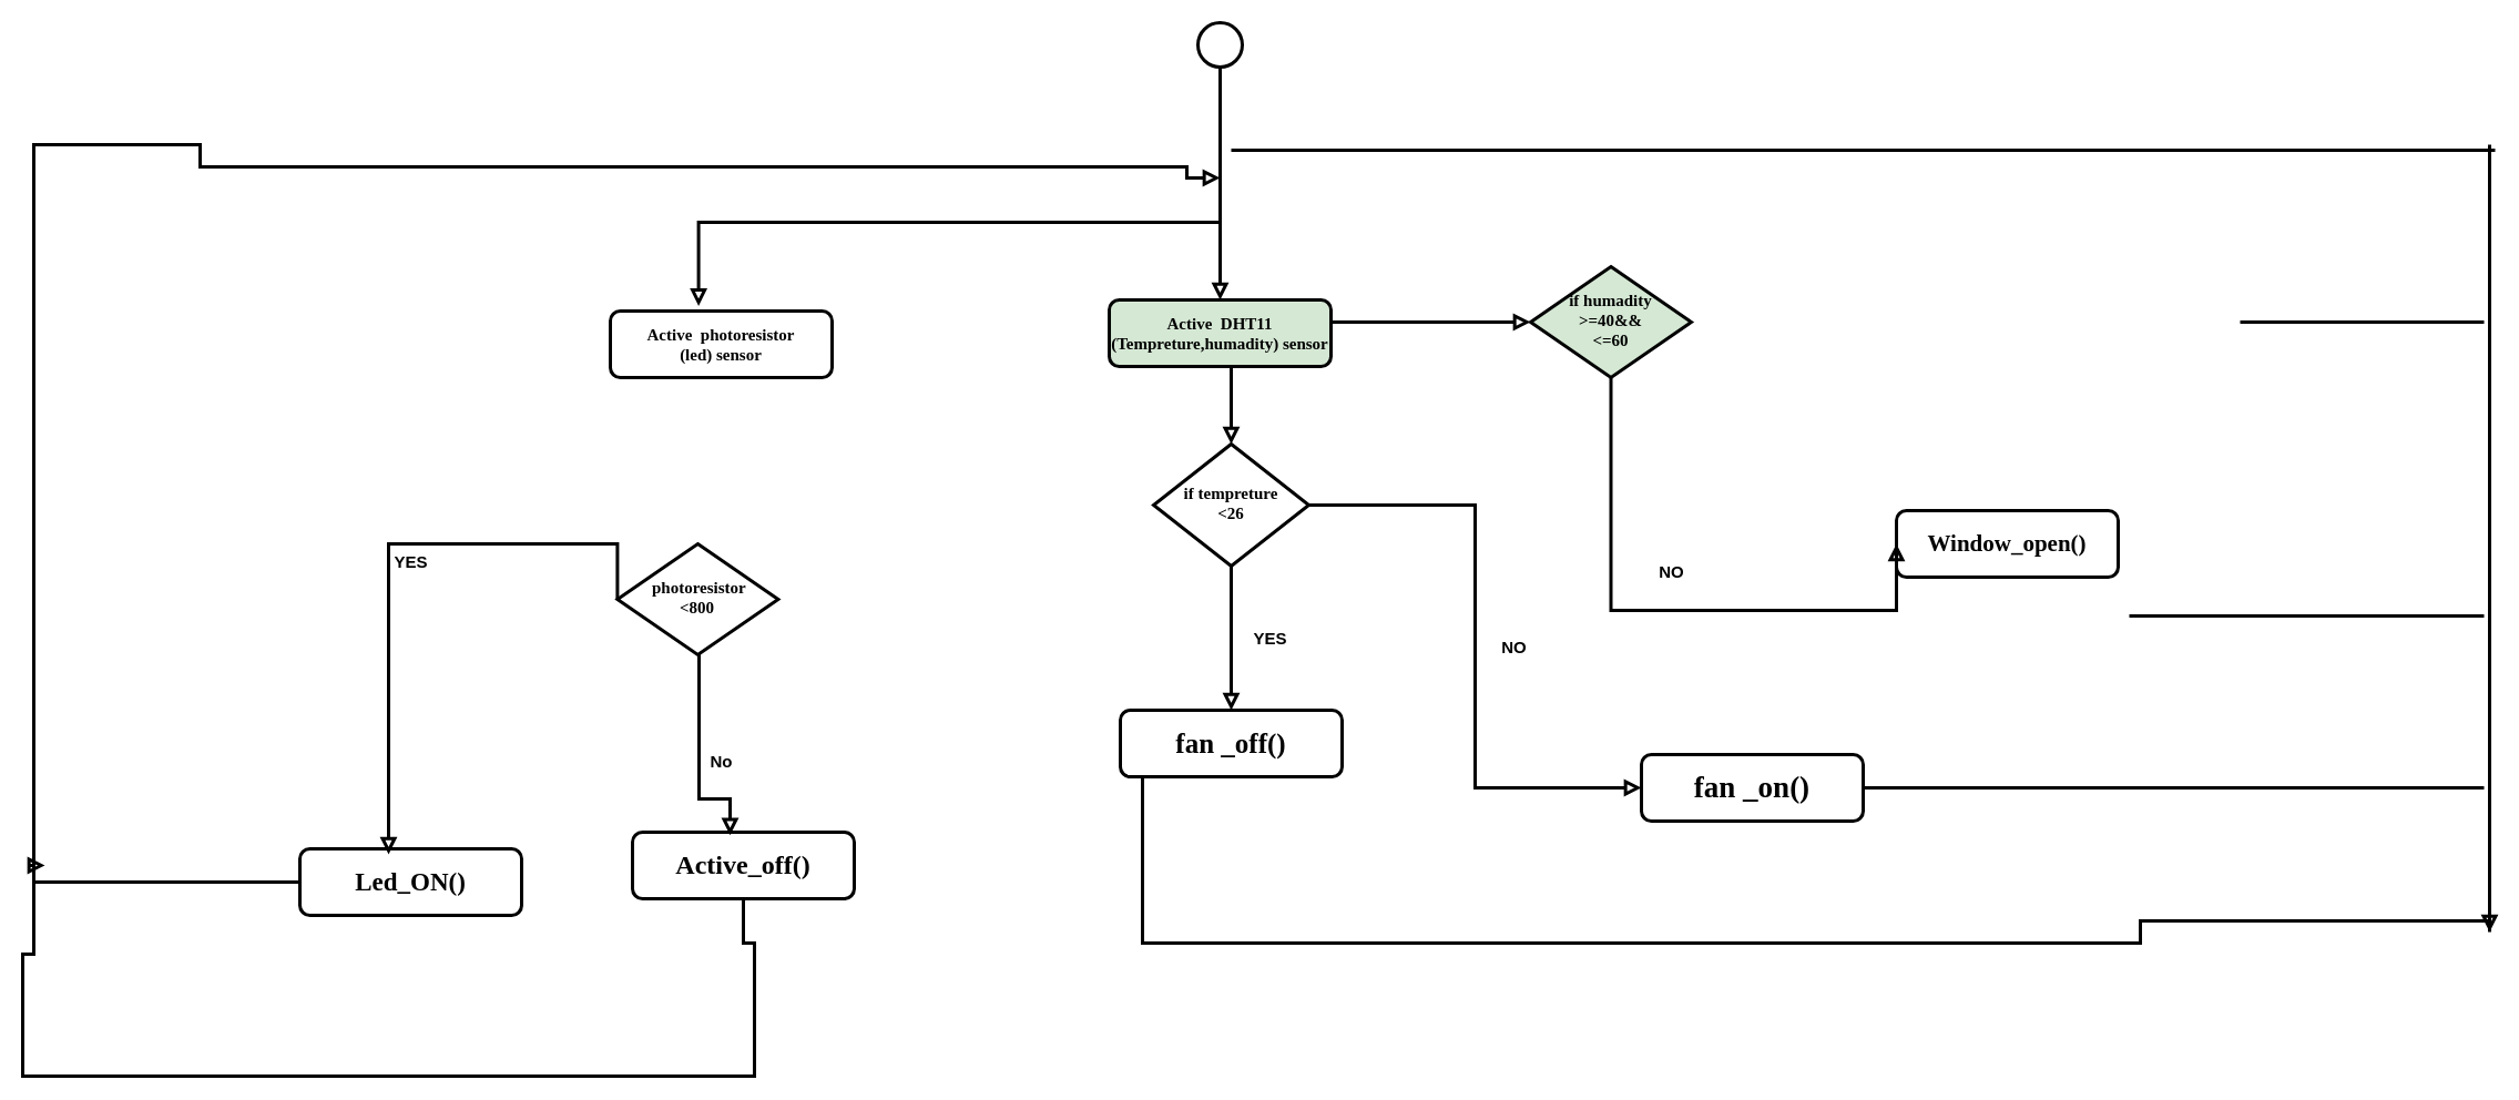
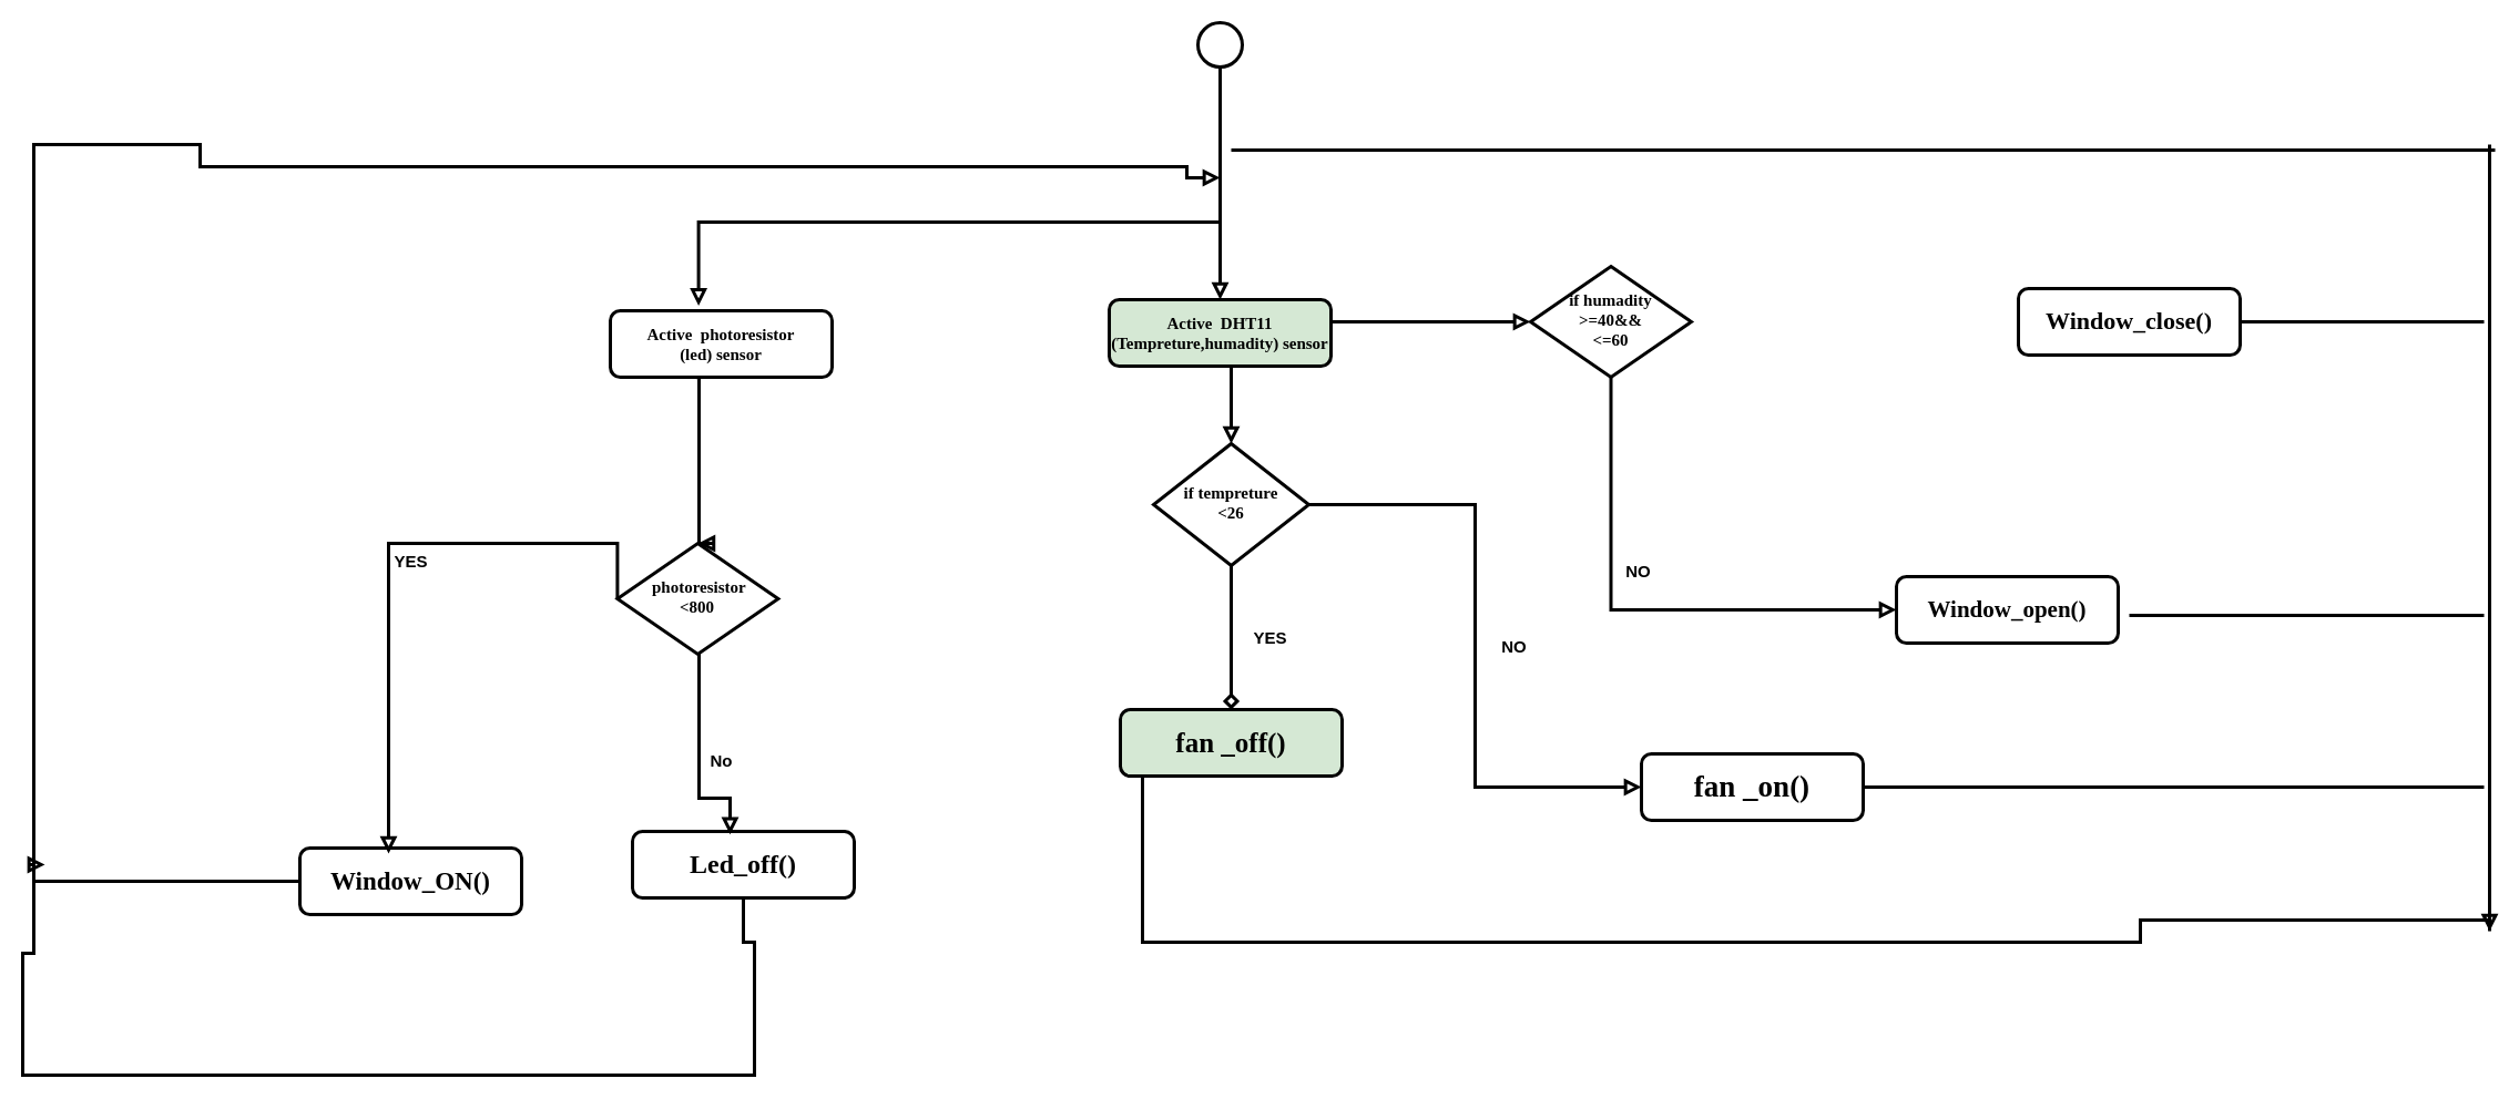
- <mxCell id="7" value="&lt;b style=&quot;font-size: 15px;&quot;&gt;&lt;font style=&quot;font-size: 15px;&quot; face=&quot;Comic Sans MS&quot;&gt;if humadity&lt;/font&gt;&lt;/b&gt;&lt;div&gt;&lt;b style=&quot;font-size: 15px;&quot;&gt;&lt;font style=&quot;font-size: 15px;&quot; face=&quot;Comic Sans MS&quot;&gt;&amp;gt;=40&amp;amp;&amp;amp;&lt;/font&gt;&lt;/b&gt;&lt;/div&gt;&lt;div&gt;&lt;b style=&quot;font-size: 15px;&quot;&gt;&lt;font style=&quot;font-size: 15px;&quot; face=&quot;Comic Sans MS&quot;&gt;&amp;lt;=60&lt;/font&gt;&lt;/b&gt;&lt;/div&gt;" style="rhombus;whiteSpace=wrap;html=1;shadow=0;fontFamily=Helvetica;fontSize=12;align=center;strokeWidth=3;spacing=6;spacingTop=-4;fillColor=#d5e8d4;" vertex="1" parent="1"><mxGeometry x="1380" y="240" width="145" height="100" as="geometry" /></mxCell>
+ <mxCell id="7" value="&lt;b style=&quot;font-size: 15px;&quot;&gt;&lt;font style=&quot;font-size: 15px;&quot; face=&quot;Comic Sans MS&quot;&gt;if humadity&lt;/font&gt;&lt;/b&gt;&lt;div&gt;&lt;b style=&quot;font-size: 15px;&quot;&gt;&lt;font style=&quot;font-size: 15px;&quot; face=&quot;Comic Sans MS&quot;&gt;&amp;gt;=40&amp;amp;&amp;amp;&lt;/font&gt;&lt;/b&gt;&lt;/div&gt;&lt;div&gt;&lt;b style=&quot;font-size: 15px;&quot;&gt;&lt;font style=&quot;font-size: 15px;&quot; face=&quot;Comic Sans MS&quot;&gt;&amp;lt;=60&lt;/font&gt;&lt;/b&gt;&lt;/div&gt;" style="rhombus;whiteSpace=wrap;html=1;shadow=0;fontFamily=Helvetica;fontSize=12;align=center;strokeWidth=3;spacing=6;spacingTop=-4;" vertex="1" parent="1"><mxGeometry x="1380" y="240" width="145" height="100" as="geometry" /></mxCell>
+ <mxCell id="21" value="&lt;font size=&quot;1&quot; face=&quot;Comic Sans MS&quot;&gt;&lt;b style=&quot;font-size: 22px;&quot;&gt;Window_close()&lt;/b&gt;&lt;/font&gt;" style="rounded=1;whiteSpace=wrap;html=1;fontSize=12;glass=0;strokeWidth=3;shadow=0;" vertex="1" parent="1"><mxGeometry x="1820" y="260" width="200" height="60" as="geometry" /></mxCell>
+ <mxCell id="20" value="" style="rounded=0;html=1;jettySize=auto;orthogonalLoop=1;fontSize=11;endArrow=block;endFill=0;endSize=8;strokeWidth=3;shadow=0;labelBackgroundColor=none;edgeStyle=orthogonalEdgeStyle;entryX=0.5;entryY=0;entryDx=0;entryDy=0;exitX=0.389;exitY=1.006;exitDx=0;exitDy=0;exitPerimeter=0;" edge="1" parent="1" source="19" target="12"><mxGeometry relative="1" as="geometry"><mxPoint x="630" y="380" as="sourcePoint" /><mxPoint x="630" y="450" as="targetPoint" /><Array as="points"><mxPoint x="630" y="340" /><mxPoint x="630" y="490" /></Array></mxGeometry></mxCell>
- <mxCell id="22" value="&lt;font size=&quot;1&quot; face=&quot;Comic Sans MS&quot;&gt;&lt;b style=&quot;font-size: 21px;&quot;&gt;Window_open()&lt;/b&gt;&lt;/font&gt;" style="rounded=1;whiteSpace=wrap;html=1;fontSize=12;glass=0;strokeWidth=3;shadow=0;" vertex="1" parent="1"><mxGeometry x="1710" y="460" width="200" height="60" as="geometry" /></mxCell>
+ <mxCell id="22" value="&lt;font size=&quot;1&quot; face=&quot;Comic Sans MS&quot;&gt;&lt;b style=&quot;font-size: 21px;&quot;&gt;Window_open()&lt;/b&gt;&lt;/font&gt;" style="rounded=1;whiteSpace=wrap;html=1;fontSize=12;glass=0;strokeWidth=3;shadow=0;" vertex="1" parent="1"><mxGeometry x="1710" y="520" width="200" height="60" as="geometry" /></mxCell>
- <mxCell id="11" value="&lt;b&gt;&lt;font style=&quot;font-size: 15px;&quot;&gt;YES&lt;/font&gt;&lt;/b&gt;" style="rounded=0;html=1;jettySize=auto;orthogonalLoop=1;fontSize=11;endArrow=block;endFill=0;endSize=8;strokeWidth=3;shadow=0;labelBackgroundColor=none;edgeStyle=orthogonalEdgeStyle;exitX=0.5;exitY=1;exitDx=0;exitDy=0;entryX=0.5;entryY=0;entryDx=0;entryDy=0;" edge="1" parent="1" source="4" target="8"><mxGeometry y="35" relative="1" as="geometry"><mxPoint x="1170" y="540" as="sourcePoint" /><mxPoint x="1180" y="610" as="targetPoint" /><Array as="points"><mxPoint x="1110" y="620" /><mxPoint x="1110" y="620" /></Array><mxPoint as="offset" /></mxGeometry></mxCell>
+ <mxCell id="11" value="&lt;b&gt;&lt;font style=&quot;font-size: 15px;&quot;&gt;YES&lt;/font&gt;&lt;/b&gt;" style="rounded=0;html=1;jettySize=auto;orthogonalLoop=1;fontSize=11;endArrow=diamond;endFill=0;endSize=8;strokeWidth=3;shadow=0;labelBackgroundColor=none;edgeStyle=orthogonalEdgeStyle;exitX=0.5;exitY=1;exitDx=0;exitDy=0;entryX=0.5;entryY=0;entryDx=0;entryDy=0;" edge="1" parent="1" source="4" target="8"><mxGeometry y="35" relative="1" as="geometry"><mxPoint x="1170" y="540" as="sourcePoint" /><mxPoint x="1180" y="610" as="targetPoint" /><Array as="points"><mxPoint x="1110" y="620" /><mxPoint x="1110" y="620" /></Array><mxPoint as="offset" /></mxGeometry></mxCell>
- <mxCell id="8" value="&lt;font size=&quot;1&quot; face=&quot;Comic Sans MS&quot;&gt;&lt;b style=&quot;font-size: 25px;&quot;&gt;fan _off()&lt;/b&gt;&lt;/font&gt;" style="rounded=1;whiteSpace=wrap;html=1;fontSize=12;glass=0;strokeWidth=3;shadow=0;" vertex="1" parent="1"><mxGeometry x="1010" y="640" width="200" height="60" as="geometry" /></mxCell>
+ <mxCell id="8" value="&lt;font size=&quot;1&quot; face=&quot;Comic Sans MS&quot;&gt;&lt;b style=&quot;font-size: 25px;&quot;&gt;fan _off()&lt;/b&gt;&lt;/font&gt;" style="rounded=1;whiteSpace=wrap;html=1;fontSize=12;glass=0;strokeWidth=3;shadow=0;fillColor=#d5e8d4;" vertex="1" parent="1"><mxGeometry x="1010" y="640" width="200" height="60" as="geometry" /></mxCell>
- <mxCell id="17" value="&lt;font size=&quot;1&quot; face=&quot;Comic Sans MS&quot;&gt;&lt;b style=&quot;font-size: 24px;&quot;&gt;Active_off()&lt;/b&gt;&lt;/font&gt;" style="rounded=1;whiteSpace=wrap;html=1;fontSize=12;glass=0;strokeWidth=3;shadow=0;" vertex="1" parent="1"><mxGeometry x="570" y="750" width="200" height="60" as="geometry" /></mxCell>
+ <mxCell id="17" value="&lt;font size=&quot;1&quot; face=&quot;Comic Sans MS&quot;&gt;&lt;b style=&quot;font-size: 24px;&quot;&gt;Led_off()&lt;/b&gt;&lt;/font&gt;" style="rounded=1;whiteSpace=wrap;html=1;fontSize=12;glass=0;strokeWidth=3;shadow=0;" vertex="1" parent="1"><mxGeometry x="570" y="750" width="200" height="60" as="geometry" /></mxCell>
- <mxCell id="15" value="&lt;font size=&quot;1&quot; face=&quot;Comic Sans MS&quot;&gt;&lt;b style=&quot;font-size: 23px;&quot;&gt;Led_ON()&lt;/b&gt;&lt;/font&gt;" style="rounded=1;whiteSpace=wrap;html=1;fontSize=12;glass=0;strokeWidth=3;shadow=0;" vertex="1" parent="1"><mxGeometry x="270" y="765" width="200" height="60" as="geometry" /></mxCell>
+ <mxCell id="15" value="&lt;font size=&quot;1&quot; face=&quot;Comic Sans MS&quot;&gt;&lt;b style=&quot;font-size: 23px;&quot;&gt;Window_ON()&lt;/b&gt;&lt;/font&gt;" style="rounded=1;whiteSpace=wrap;html=1;fontSize=12;glass=0;strokeWidth=3;shadow=0;" vertex="1" parent="1"><mxGeometry x="270" y="765" width="200" height="60" as="geometry" /></mxCell>
